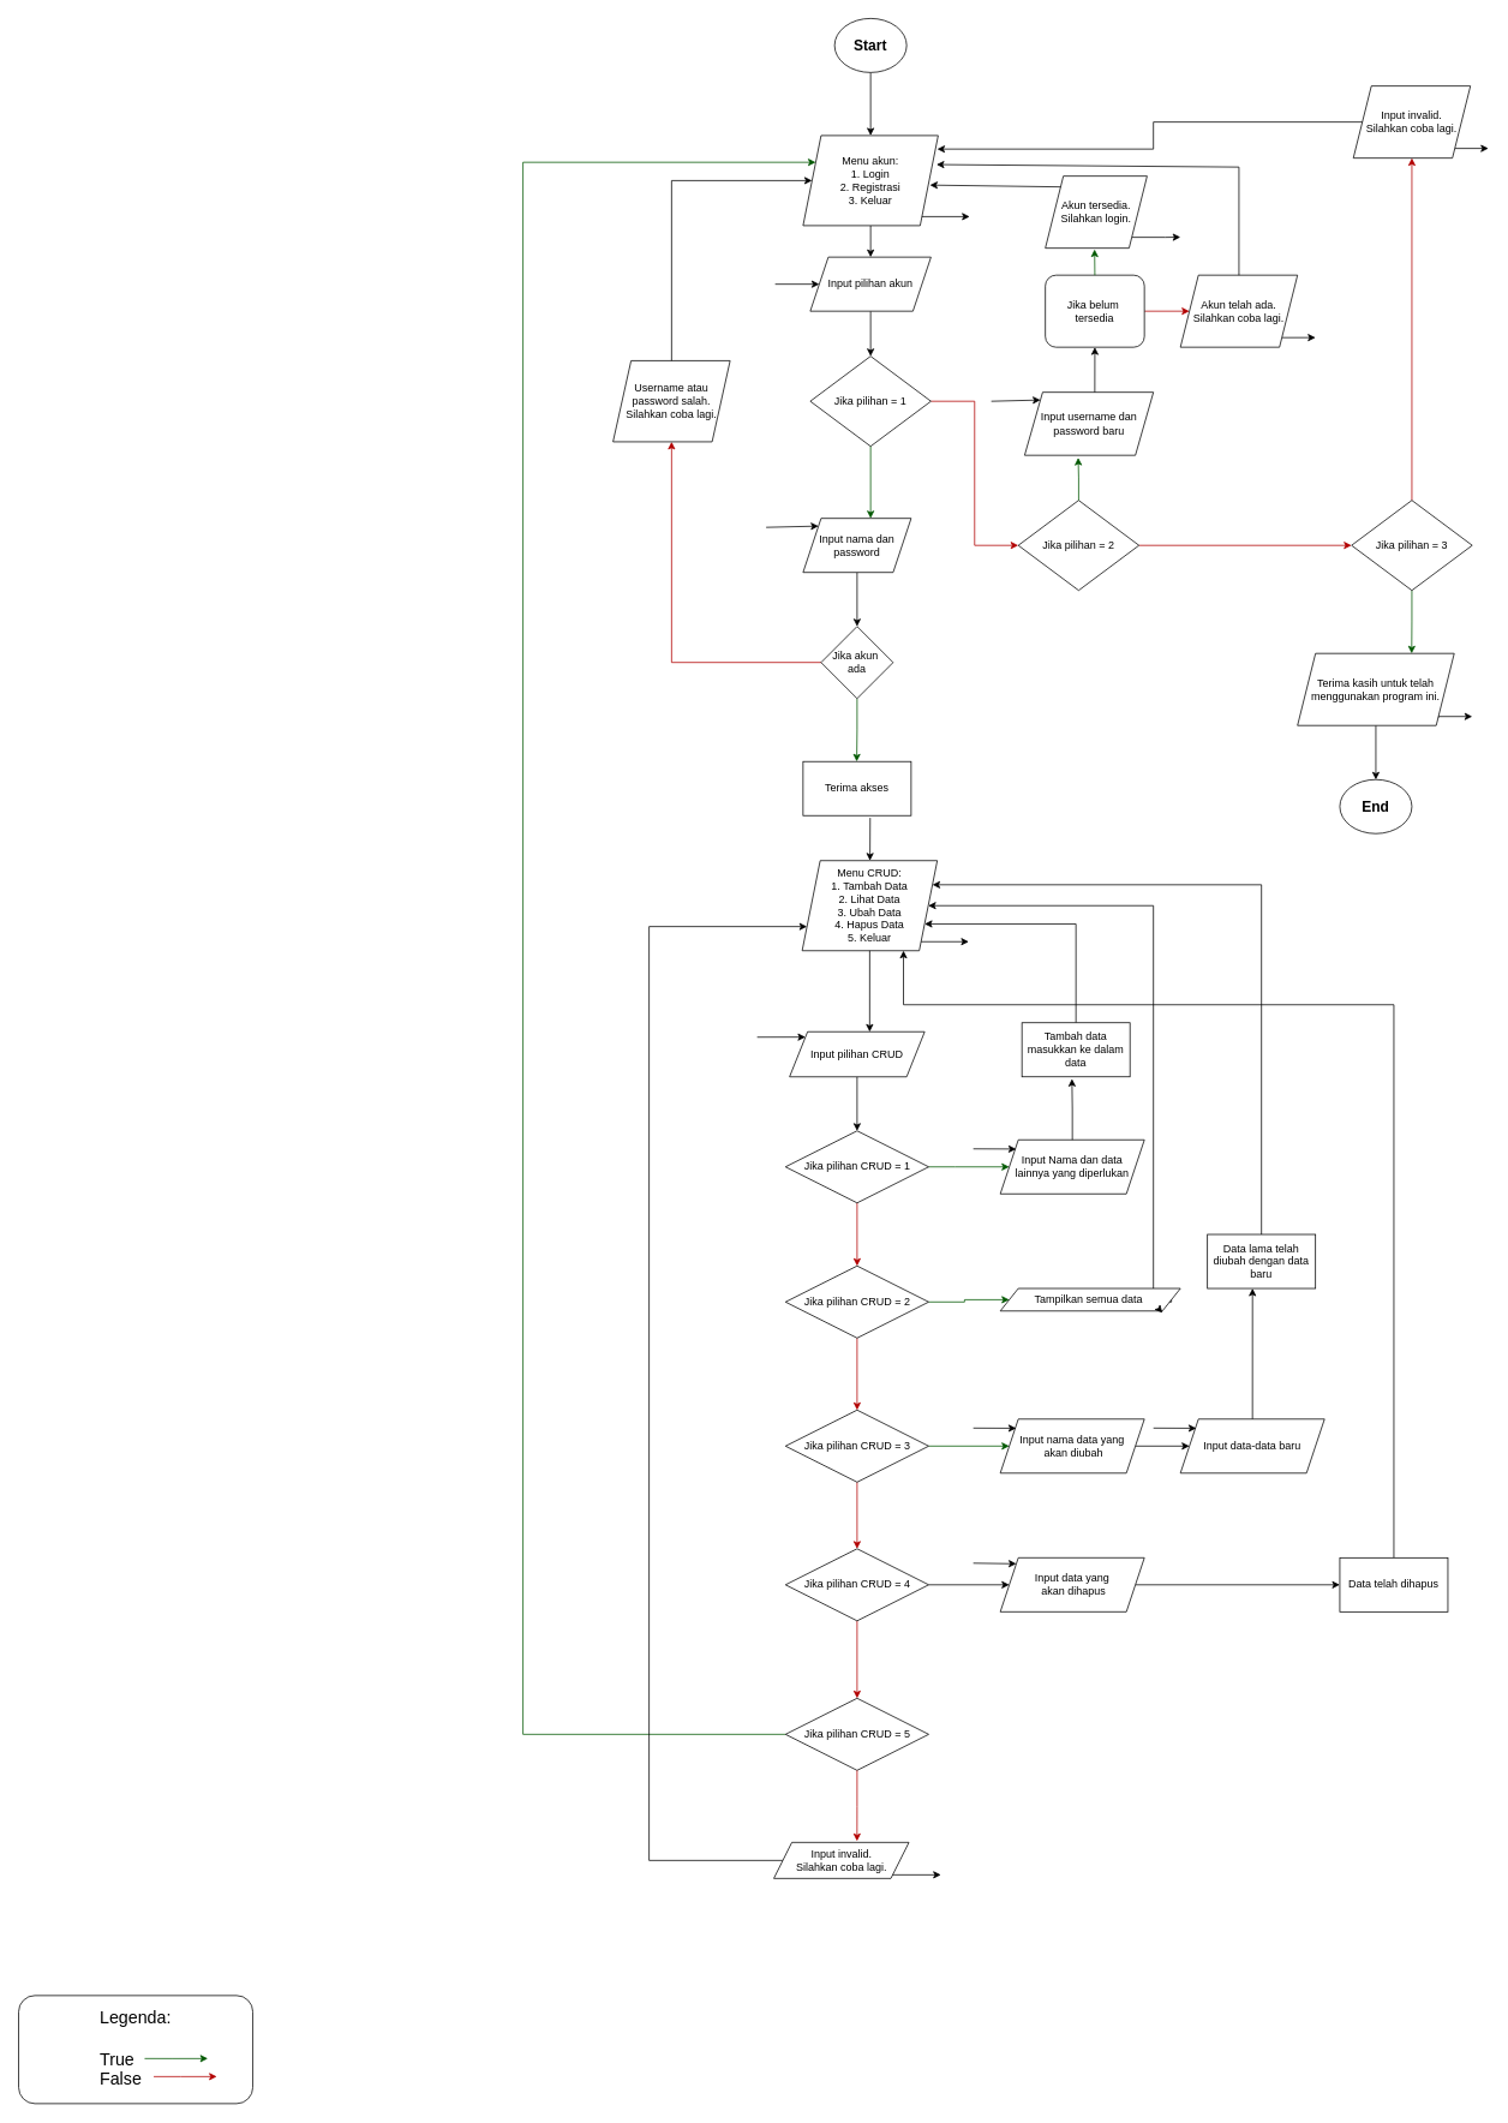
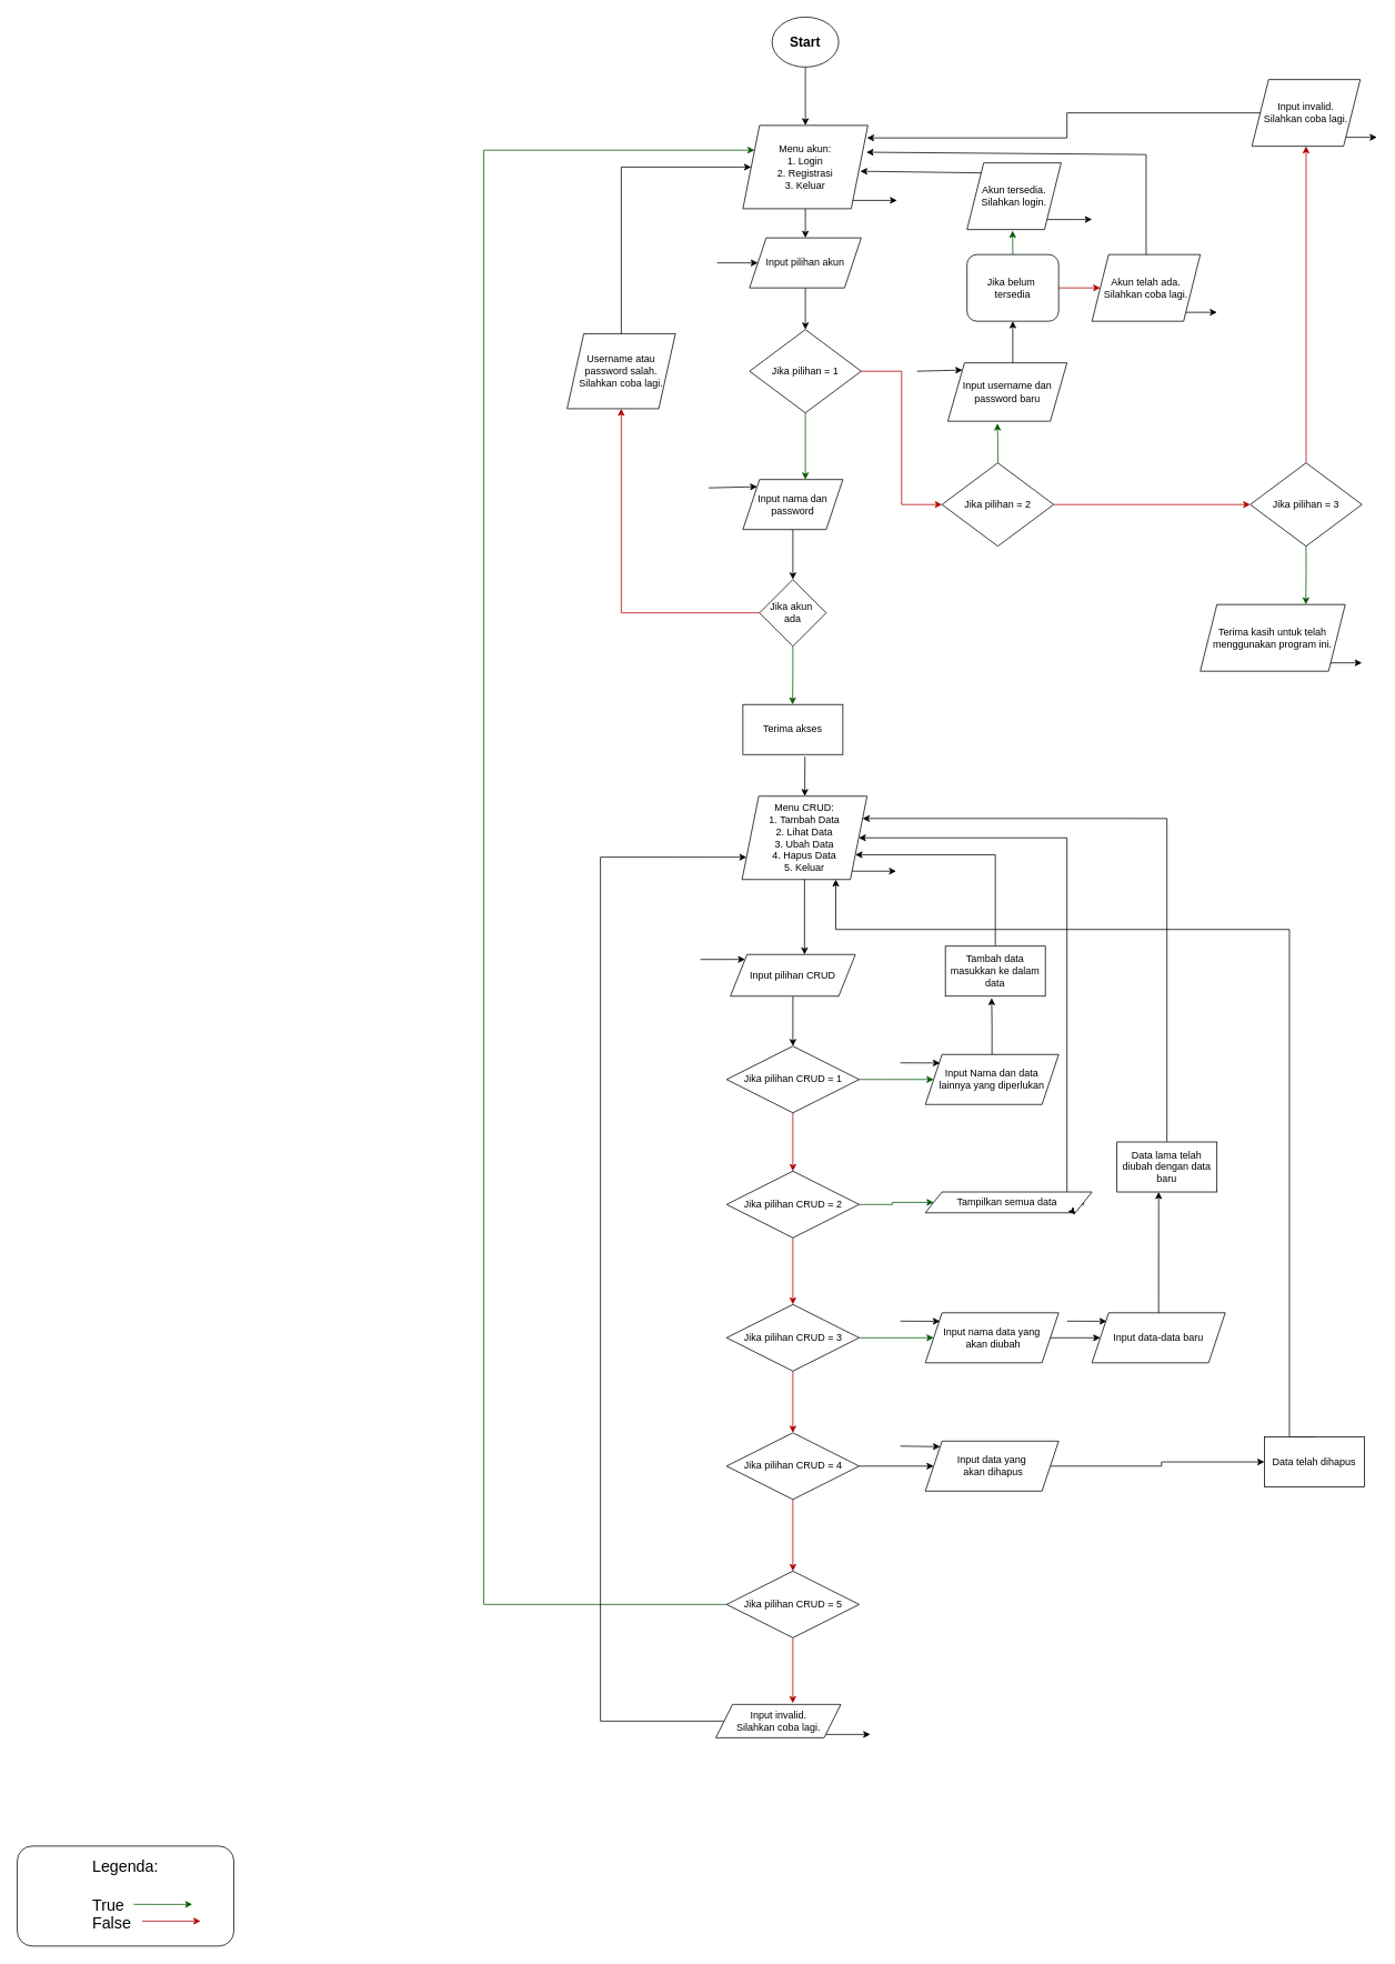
- <mxCell id="42" style="edgeStyle=orthogonalEdgeStyle;rounded=0;orthogonalLoop=1;jettySize=auto;html=1;exitX=0.5;exitY=1;exitDx=0;exitDy=0;entryX=0.5;entryY=0;entryDx=0;entryDy=0;" edge="1" parent="1" source="43" target="44"><mxGeometry relative="1" as="geometry" /></mxCell>
- <mxCell id="44" value="&lt;font style=&quot;font-size: 16px;&quot;&gt;&lt;b&gt;End&lt;/b&gt;&lt;/font&gt;" style="ellipse;whiteSpace=wrap;html=1;" vertex="1" parent="1"><mxGeometry x="1487" y="865" width="80" height="60" as="geometry" /></mxCell>
- <mxCell id="90" value="Data telah dihapus" style="rounded=0;whiteSpace=wrap;html=1;" vertex="1" parent="1"><mxGeometry x="1487" y="1729" width="120" height="60" as="geometry" /></mxCell>
+ <mxCell id="90" value="Data telah dihapus" style="rounded=0;whiteSpace=wrap;html=1;" vertex="1" parent="1"><mxGeometry x="1517" y="1724" width="120" height="60" as="geometry" /></mxCell>
